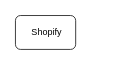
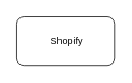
- <mxCell id="2" value="&amp;nbsp;Shopify" style="rounded=1;whiteSpace=wrap;html=1;" vertex="1" parent="1"><mxGeometry x="20" y="20" width="80" height="45" as="geometry" /></mxCell>
+ <mxCell id="2" value="&amp;nbsp;Shopify" style="rounded=1;whiteSpace=wrap;html=1;" vertex="1" parent="1"><mxGeometry x="20" y="20" width="120" height="60" as="geometry" /></mxCell>
